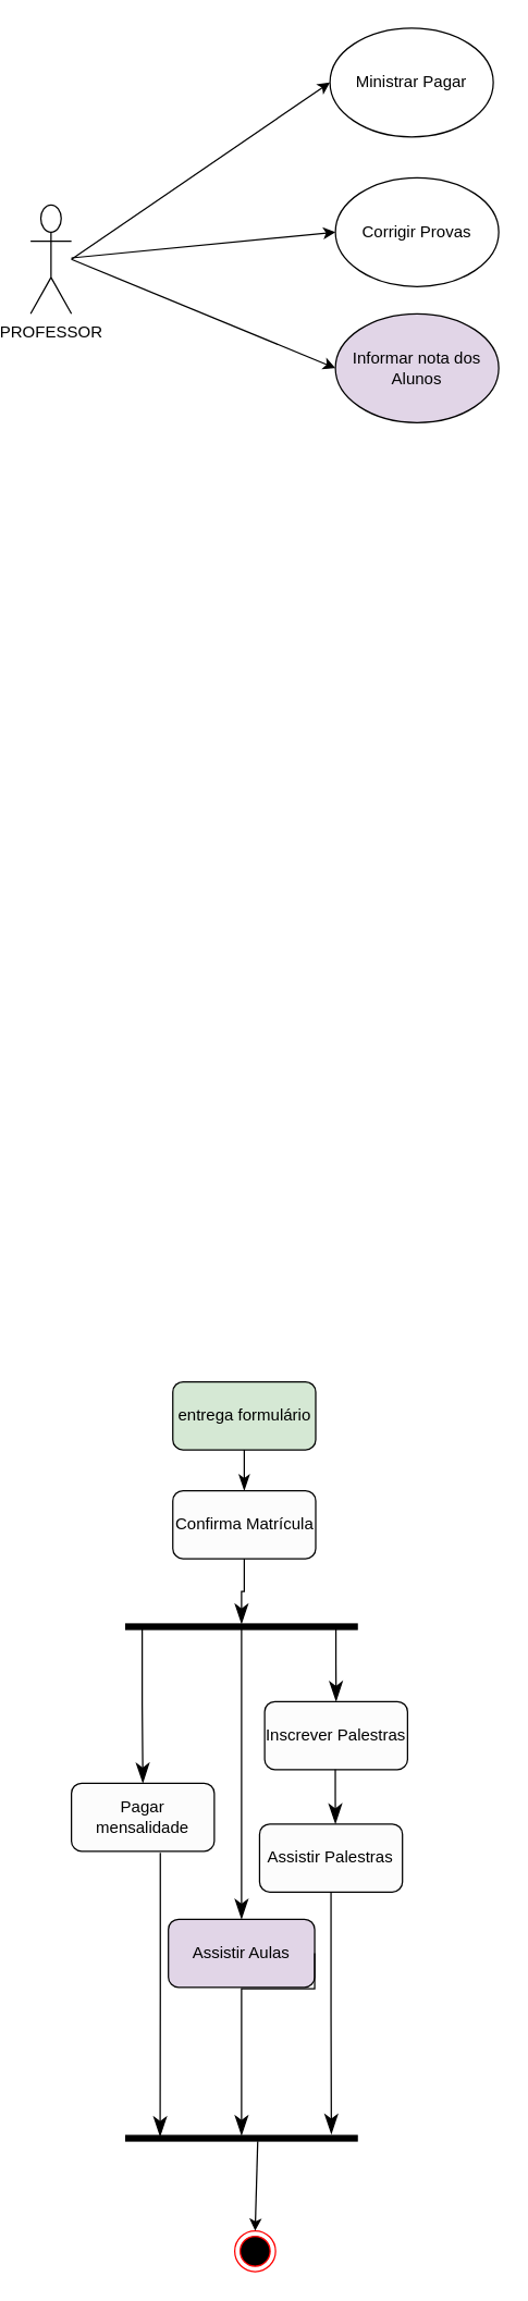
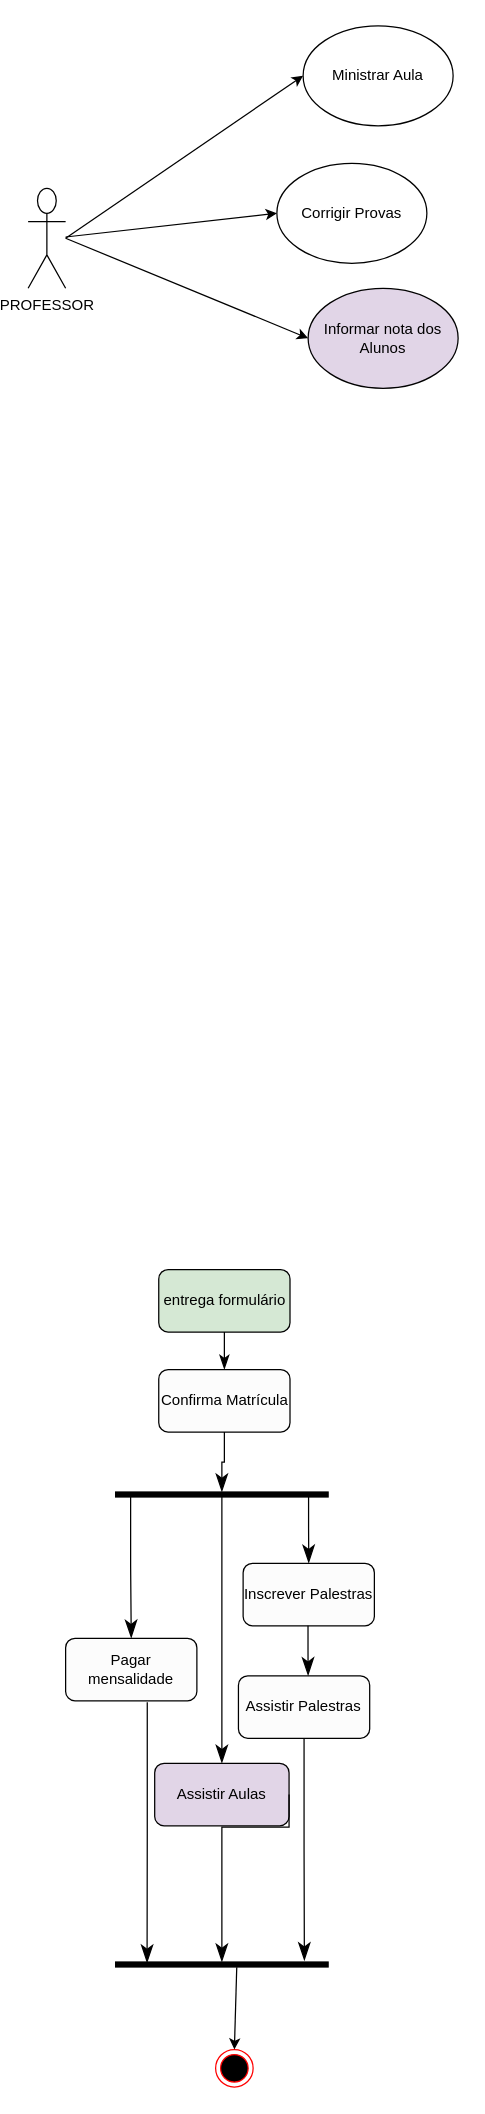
- <mxCell id="3" value="Ministrar Pagar " style="ellipse;whiteSpace=wrap;html=1;" vertex="1" parent="1"><mxGeometry x="240" y="20" width="120" height="80" as="geometry" /></mxCell>
+ <mxCell id="3" value="Ministrar Aula " style="ellipse;whiteSpace=wrap;html=1;" vertex="1" parent="1"><mxGeometry x="240" y="20" width="120" height="80" as="geometry" /></mxCell>
- <mxCell id="4" value="Corrigir Provas" style="ellipse;whiteSpace=wrap;html=1;" vertex="1" parent="1"><mxGeometry x="244" y="130" width="120" height="80" as="geometry" /></mxCell>
+ <mxCell id="4" value="Corrigir Provas" style="ellipse;whiteSpace=wrap;html=1;" vertex="1" parent="1"><mxGeometry x="219" y="130" width="120" height="80" as="geometry" /></mxCell>
